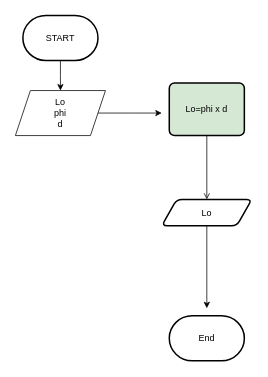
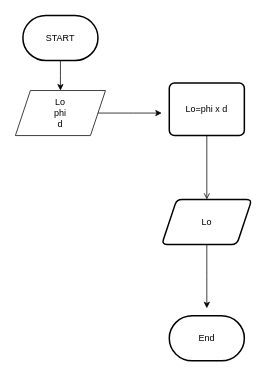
- <mxCell id="7" value="Lo=phi x d" style="rounded=1;whiteSpace=wrap;html=1;absoluteArcSize=1;arcSize=14;strokeWidth=2;fillColor=#d5e8d4;" vertex="1" parent="1"><mxGeometry x="225" y="110" width="100" height="70" as="geometry" /></mxCell>
+ <mxCell id="7" value="Lo=phi x d" style="rounded=1;whiteSpace=wrap;html=1;absoluteArcSize=1;arcSize=14;strokeWidth=2;" vertex="1" parent="1"><mxGeometry x="225" y="110" width="100" height="70" as="geometry" /></mxCell>
- <mxCell id="9" value="Lo" style="shape=parallelogram;perimeter=parallelogramPerimeter;whiteSpace=wrap;html=1;fixedSize=1;rounded=1;arcSize=14;strokeWidth=2;" vertex="1" parent="1"><mxGeometry x="215" y="265" width="120" height="35" as="geometry" /></mxCell>
+ <mxCell id="9" value="Lo" style="shape=parallelogram;perimeter=parallelogramPerimeter;whiteSpace=wrap;html=1;fixedSize=1;rounded=1;arcSize=14;strokeWidth=2;" vertex="1" parent="1"><mxGeometry x="215" y="265" width="120" height="60" as="geometry" /></mxCell>
